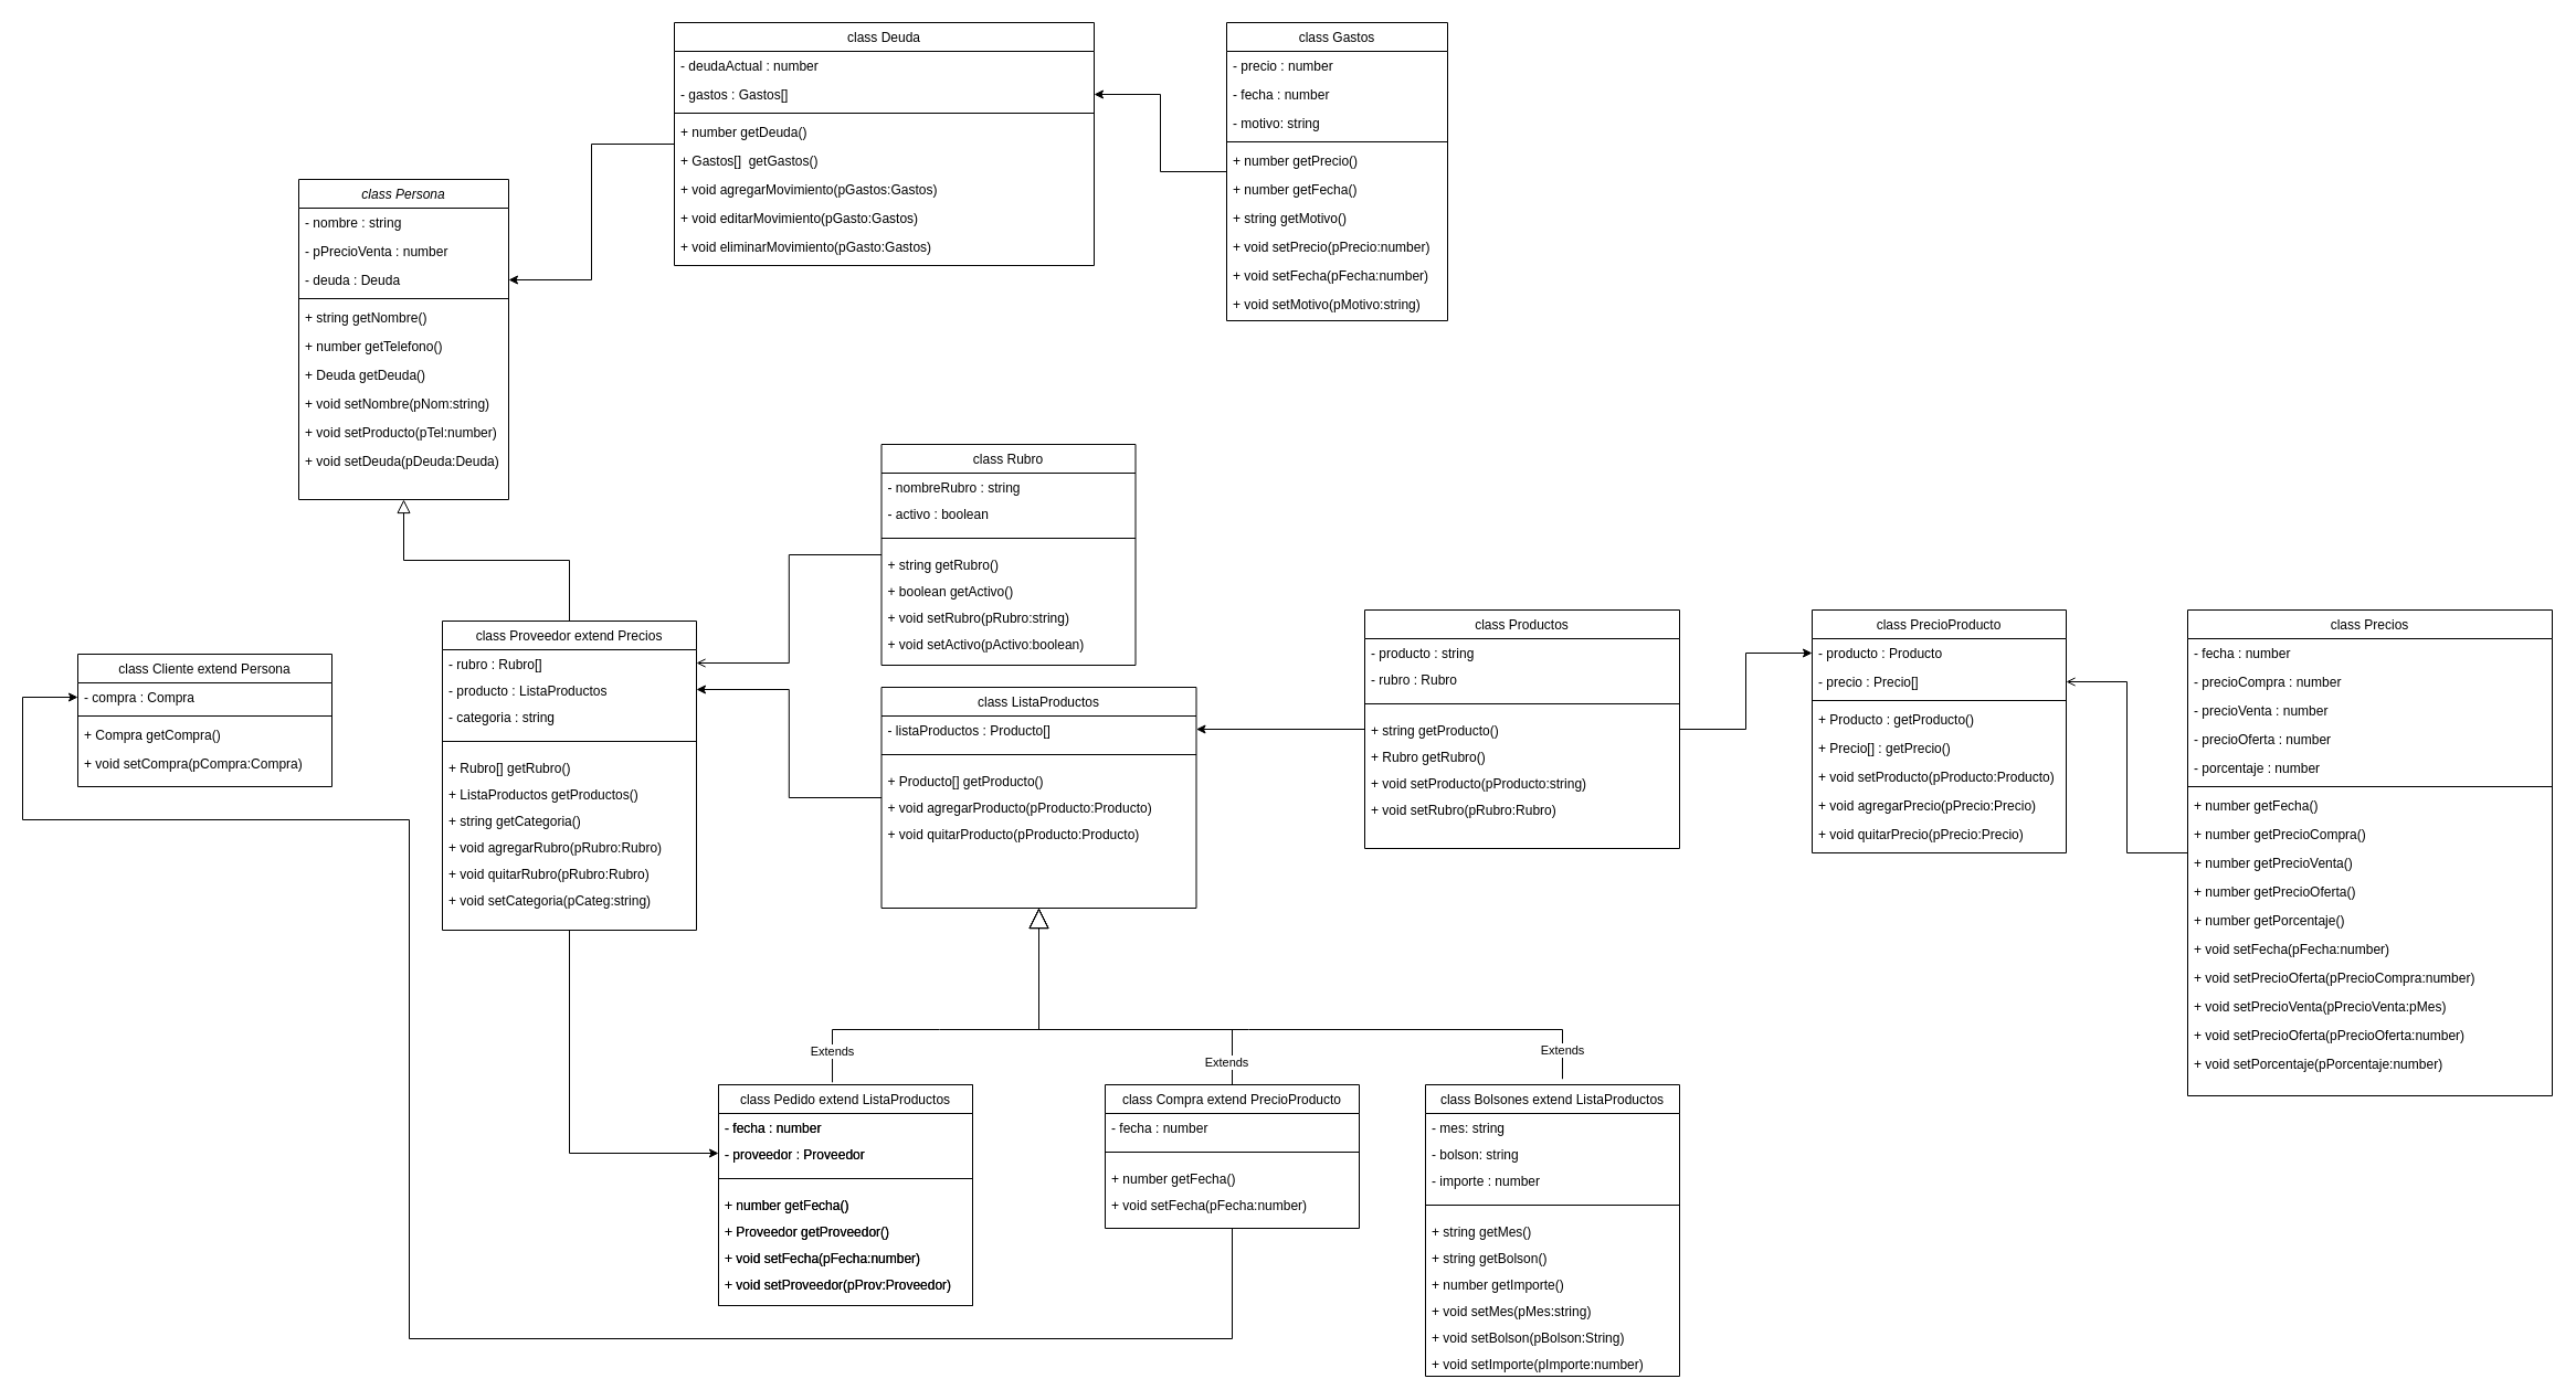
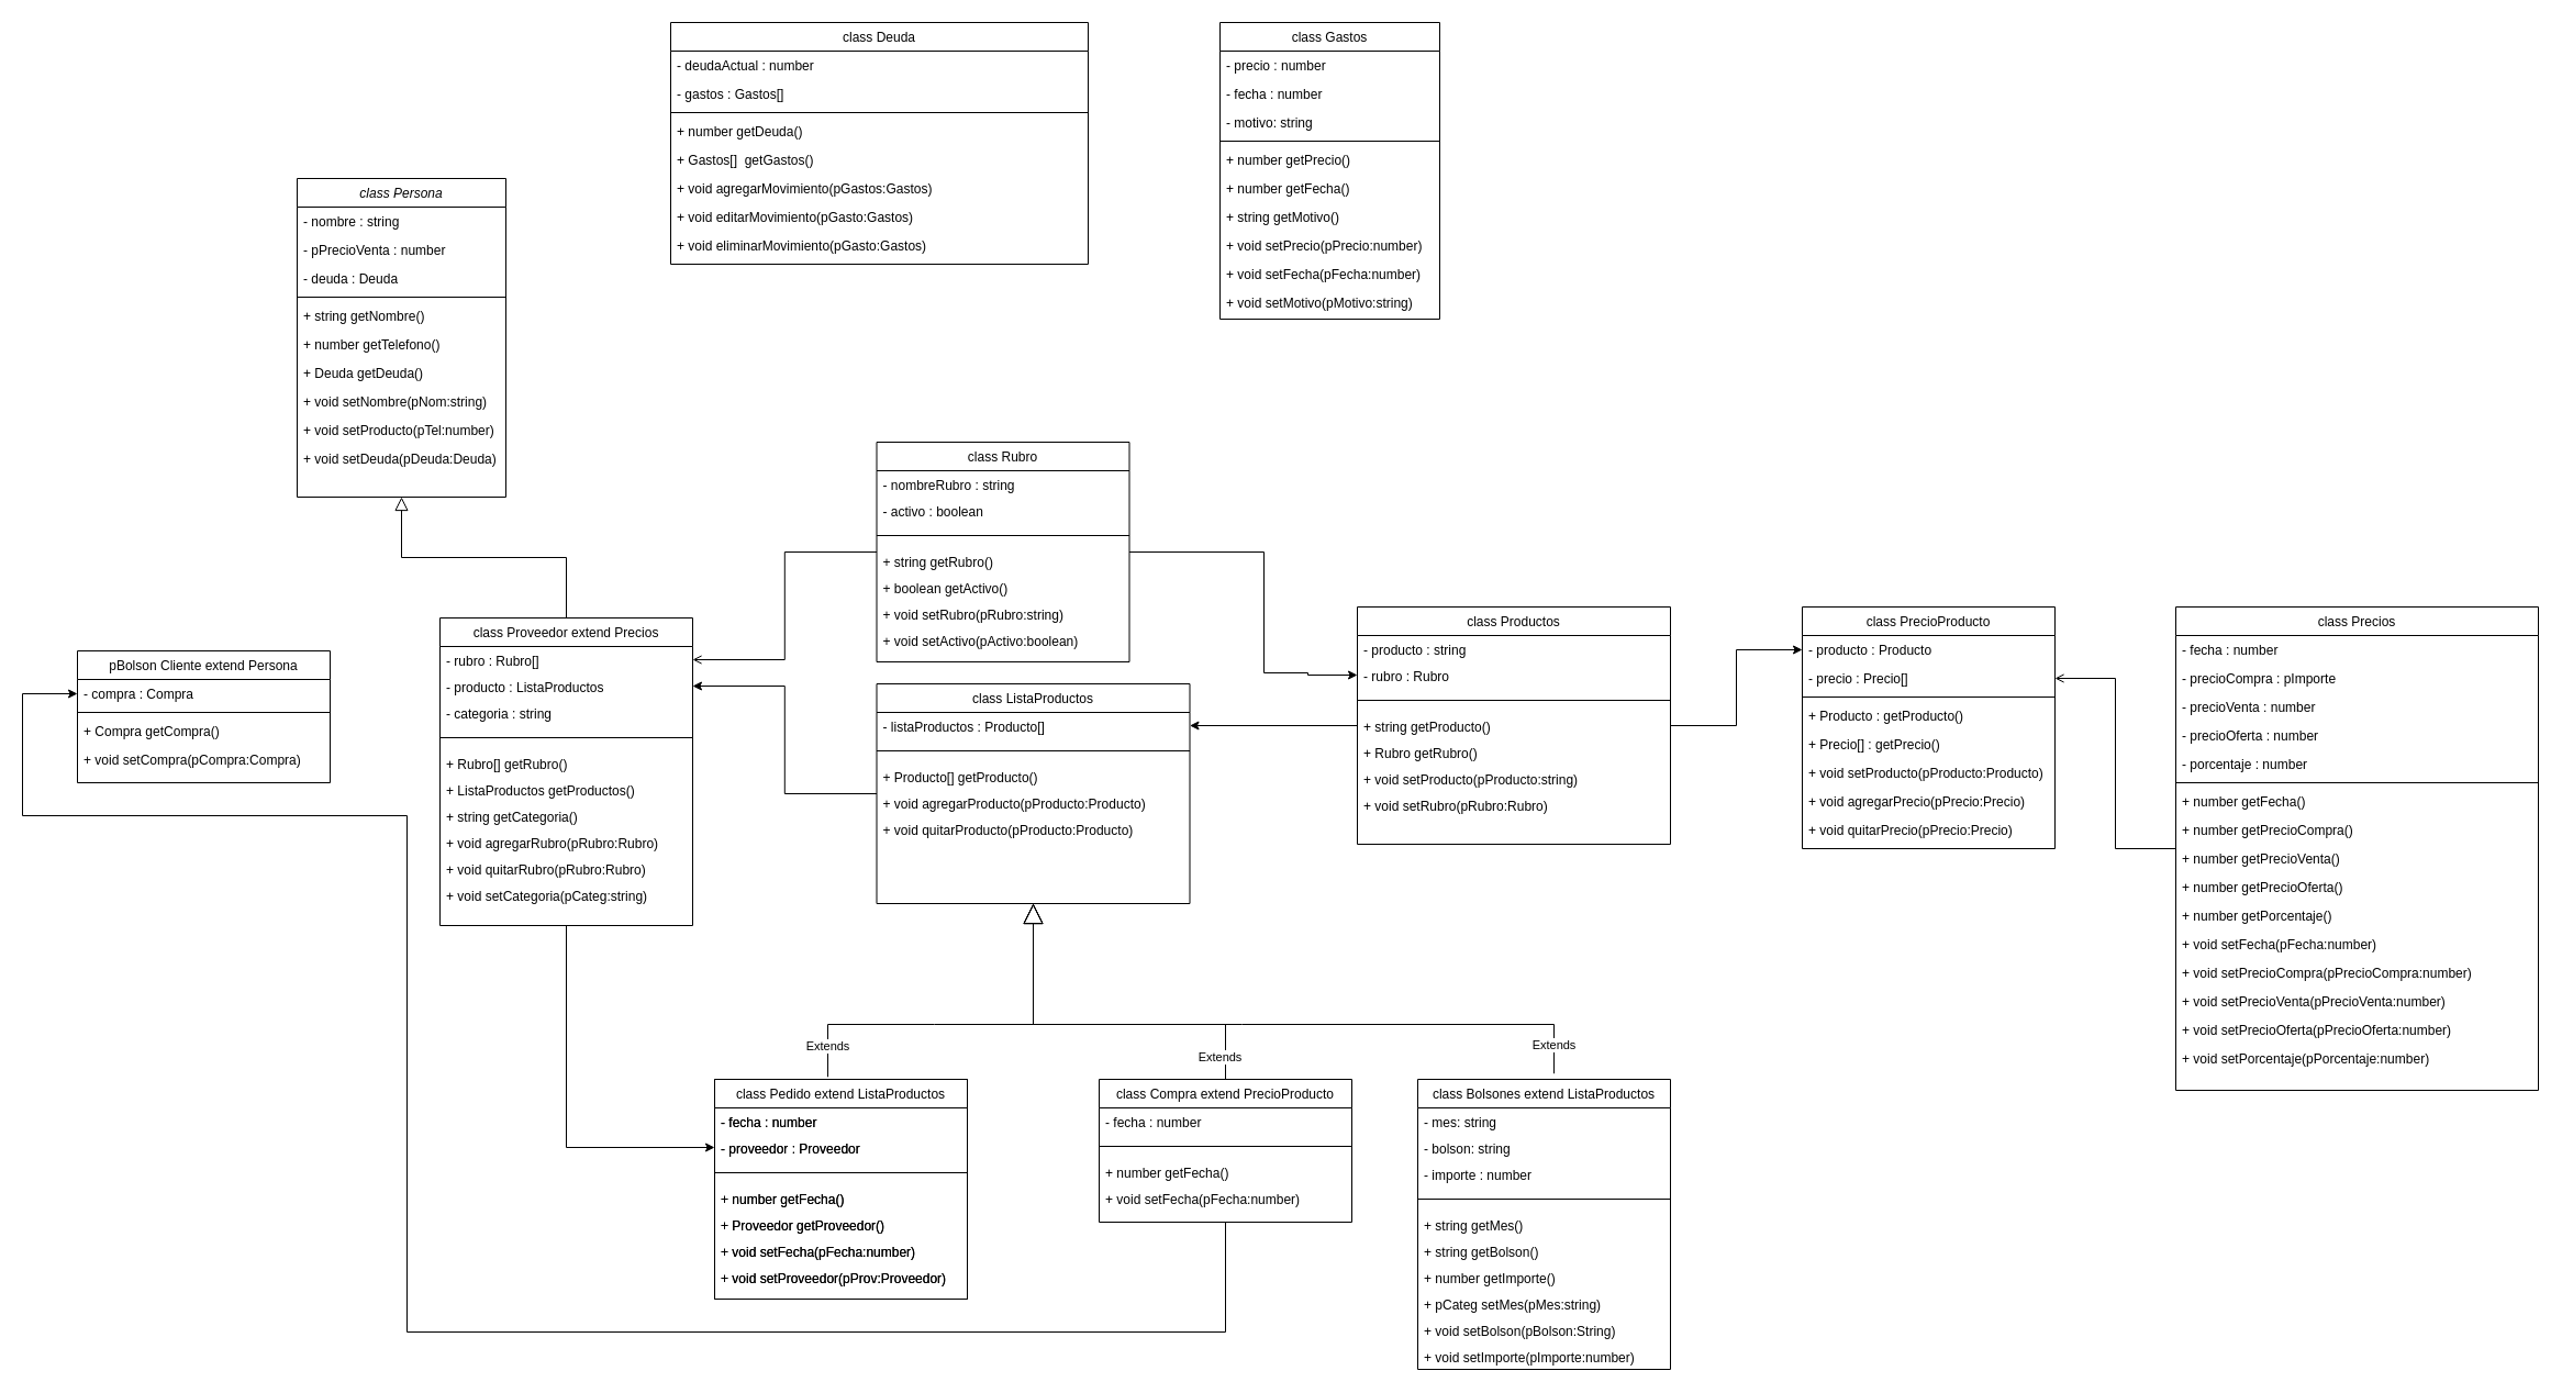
- <mxCell id="31" style="edgeStyle=orthogonalEdgeStyle;rounded=0;orthogonalLoop=1;jettySize=auto;html=1;entryX=1;entryY=0.5;entryDx=0;entryDy=0;" edge="1" parent="1" source="32" target="46"><mxGeometry relative="1" as="geometry" /></mxCell>
- <mxCell id="43" style="edgeStyle=orthogonalEdgeStyle;rounded=0;orthogonalLoop=1;jettySize=auto;html=1;entryX=1;entryY=0.5;entryDx=0;entryDy=0;" edge="1" parent="1" source="44" target="5"><mxGeometry relative="1" as="geometry" /></mxCell>
+ <mxCell id="54" style="edgeStyle=orthogonalEdgeStyle;rounded=0;orthogonalLoop=1;jettySize=auto;html=1;entryX=0;entryY=0.5;entryDx=0;entryDy=0;" edge="1" parent="1" source="55" target="74"><mxGeometry relative="1" as="geometry"><mxPoint x="1190" y="612" as="targetPoint" /><Array as="points"><mxPoint x="1150" y="502" /><mxPoint x="1150" y="612" /><mxPoint x="1190" y="612" /><mxPoint x="1190" y="614" /></Array></mxGeometry></mxCell>
- <mxCell id="13" value="class Cliente extend Persona" style="swimlane;fontStyle=0;align=center;verticalAlign=top;childLayout=stackLayout;horizontal=1;startSize=26;horizontalStack=0;resizeParent=1;resizeLast=0;collapsible=1;marginBottom=0;rounded=0;shadow=0;strokeWidth=1;" parent="1" vertex="1"><mxGeometry x="70" y="592" width="230" height="120" as="geometry"><mxRectangle x="130" y="380" width="160" height="26" as="alternateBounds" /></mxGeometry></mxCell>
+ <mxCell id="13" value="pBolson Cliente extend Persona" style="swimlane;fontStyle=0;align=center;verticalAlign=top;childLayout=stackLayout;horizontal=1;startSize=26;horizontalStack=0;resizeParent=1;resizeLast=0;collapsible=1;marginBottom=0;rounded=0;shadow=0;strokeWidth=1;" parent="1" vertex="1"><mxGeometry x="70" y="592" width="230" height="120" as="geometry"><mxRectangle x="130" y="380" width="160" height="26" as="alternateBounds" /></mxGeometry></mxCell>
- <mxCell id="128" value="- precioCompra : number" style="text;align=left;verticalAlign=top;spacingLeft=4;spacingRight=4;overflow=hidden;rotatable=0;points=[[0,0.5],[1,0.5]];portConstraint=eastwest;" vertex="1" parent="126"><mxGeometry y="52" width="330" height="26" as="geometry" /></mxCell>
+ <mxCell id="128" value="- precioCompra : pImporte" style="text;align=left;verticalAlign=top;spacingLeft=4;spacingRight=4;overflow=hidden;rotatable=0;points=[[0,0.5],[1,0.5]];portConstraint=eastwest;" vertex="1" parent="126"><mxGeometry y="52" width="330" height="26" as="geometry" /></mxCell>
- <mxCell id="139" value="+ void setPrecioOferta(pPrecioCompra:number)" style="text;align=left;verticalAlign=top;spacingLeft=4;spacingRight=4;overflow=hidden;rotatable=0;points=[[0,0.5],[1,0.5]];portConstraint=eastwest;" vertex="1" parent="126"><mxGeometry y="320" width="330" height="26" as="geometry" /></mxCell>
+ <mxCell id="139" value="+ void setPrecioCompra(pPrecioCompra:number)" style="text;align=left;verticalAlign=top;spacingLeft=4;spacingRight=4;overflow=hidden;rotatable=0;points=[[0,0.5],[1,0.5]];portConstraint=eastwest;" vertex="1" parent="126"><mxGeometry y="320" width="330" height="26" as="geometry" /></mxCell>
- <mxCell id="140" value="+ void setPrecioVenta(pPrecioVenta:pMes)" style="text;align=left;verticalAlign=top;spacingLeft=4;spacingRight=4;overflow=hidden;rotatable=0;points=[[0,0.5],[1,0.5]];portConstraint=eastwest;" vertex="1" parent="126"><mxGeometry y="346" width="330" height="26" as="geometry" /></mxCell>
+ <mxCell id="140" value="+ void setPrecioVenta(pPrecioVenta:number)" style="text;align=left;verticalAlign=top;spacingLeft=4;spacingRight=4;overflow=hidden;rotatable=0;points=[[0,0.5],[1,0.5]];portConstraint=eastwest;" vertex="1" parent="126"><mxGeometry y="346" width="330" height="26" as="geometry" /></mxCell>
- <mxCell id="112" value="+ void setMes(pMes:string)" style="text;align=left;verticalAlign=top;spacingLeft=4;spacingRight=4;overflow=hidden;rotatable=0;points=[[0,0.5],[1,0.5]];portConstraint=eastwest;" vertex="1" parent="104"><mxGeometry y="192" width="230" height="24" as="geometry" /></mxCell>
+ <mxCell id="112" value="+ pCateg setMes(pMes:string)" style="text;align=left;verticalAlign=top;spacingLeft=4;spacingRight=4;overflow=hidden;rotatable=0;points=[[0,0.5],[1,0.5]];portConstraint=eastwest;" vertex="1" parent="104"><mxGeometry y="192" width="230" height="24" as="geometry" /></mxCell>
